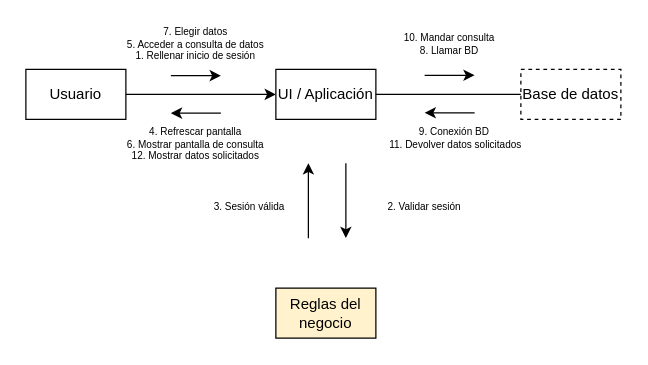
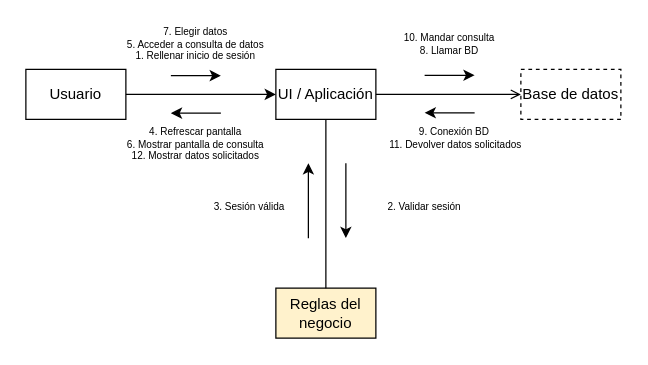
- <mxCell id="14" value="" style="endArrow=none;html=1;rounded=0;exitX=1;exitY=0.5;exitDx=0;exitDy=0;entryX=0;entryY=0.5;entryDx=0;entryDy=0;" edge="1" parent="1" source="3" target="5"><mxGeometry width="50" height="50" relative="1" as="geometry"><mxPoint x="310" y="84.76" as="sourcePoint" /><mxPoint x="430" y="160" as="targetPoint" /></mxGeometry></mxCell>
+ <mxCell id="14" value="" style="endArrow=open;html=1;rounded=0;exitX=1;exitY=0.5;exitDx=0;exitDy=0;entryX=0;entryY=0.5;entryDx=0;entryDy=0;" edge="1" parent="1" source="3" target="5"><mxGeometry width="50" height="50" relative="1" as="geometry"><mxPoint x="310" y="84.76" as="sourcePoint" /><mxPoint x="430" y="160" as="targetPoint" /></mxGeometry></mxCell>
+ <mxCell id="7" value="" style="endArrow=none;html=1;rounded=0;exitX=0.5;exitY=1;exitDx=0;exitDy=0;entryX=0.5;entryY=0;entryDx=0;entryDy=0;" edge="1" parent="1" source="3" target="4"><mxGeometry width="50" height="50" relative="1" as="geometry"><mxPoint x="300" y="74.76" as="sourcePoint" /><mxPoint x="420" y="74.76" as="targetPoint" /></mxGeometry></mxCell>
